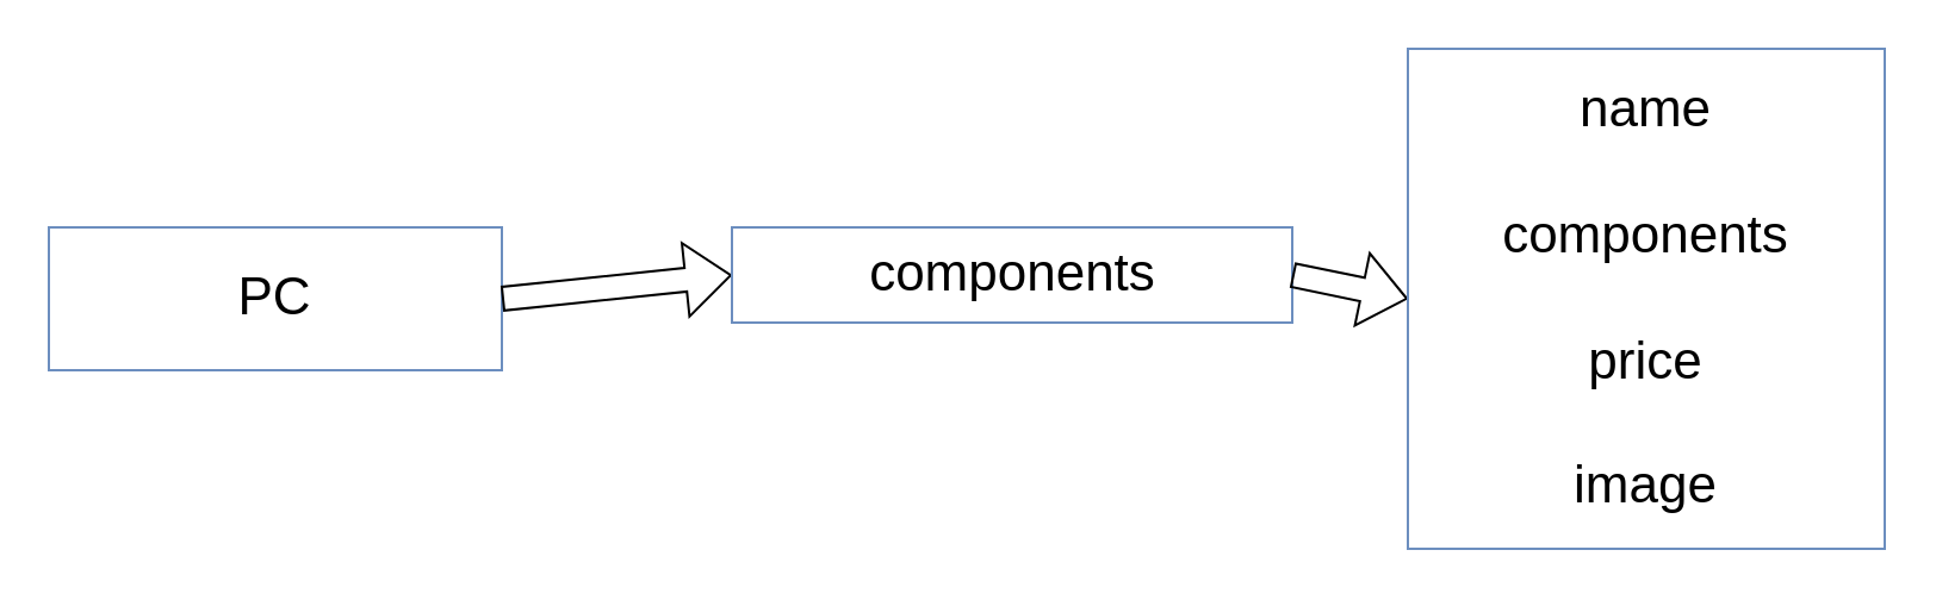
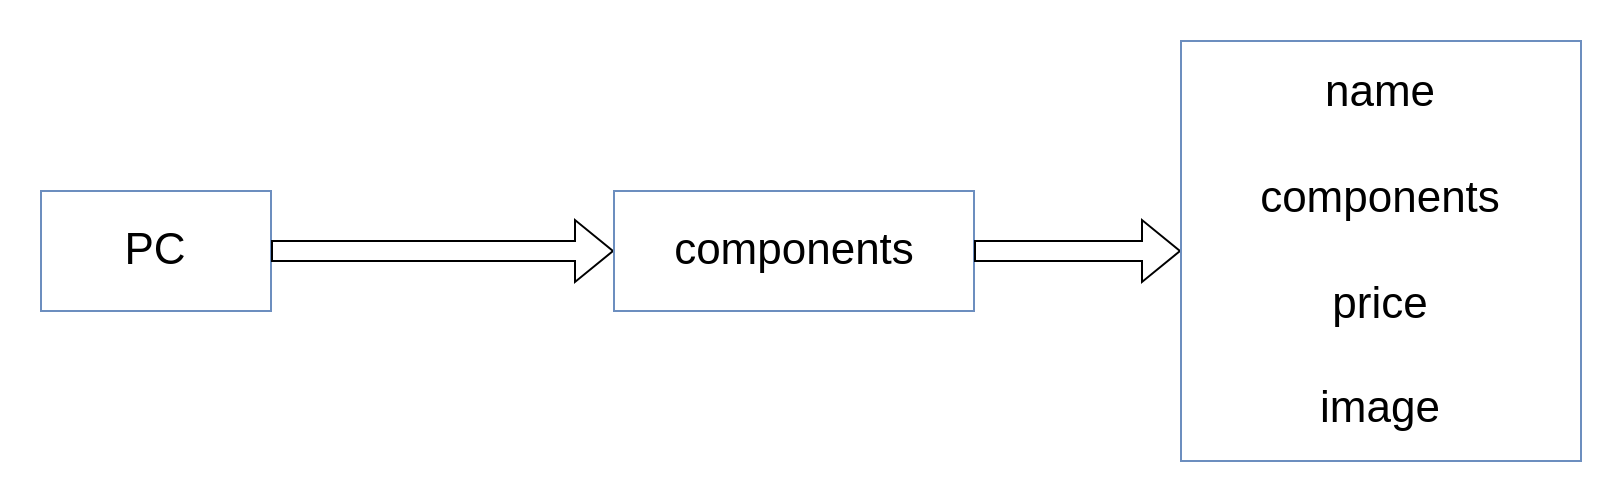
- <mxCell id="4" value="&lt;font style=&quot;font-size: 22px;&quot;&gt;components&lt;/font&gt;" style="rounded=0;whiteSpace=wrap;html=1;fillColor=default;strokeColor=#6c8ebf;" parent="1" vertex="1"><mxGeometry x="306.5" y="95" width="235" height="40" as="geometry" /></mxCell>
+ <mxCell id="4" value="&lt;font style=&quot;font-size: 22px;&quot;&gt;components&lt;/font&gt;" style="rounded=0;whiteSpace=wrap;html=1;fillColor=default;strokeColor=#6c8ebf;" parent="1" vertex="1"><mxGeometry x="306.5" y="95" width="180" height="60" as="geometry" /></mxCell>
- <mxCell id="2" value="&lt;font style=&quot;font-size: 22px;&quot;&gt;PC&lt;/font&gt;" style="rounded=0;whiteSpace=wrap;html=1;fillColor=default;strokeColor=#6c8ebf;" parent="1" vertex="1"><mxGeometry x="20" y="95" width="190" height="60" as="geometry" /></mxCell>
+ <mxCell id="2" value="&lt;font style=&quot;font-size: 22px;&quot;&gt;PC&lt;/font&gt;" style="rounded=0;whiteSpace=wrap;html=1;fillColor=default;strokeColor=#6c8ebf;" parent="1" vertex="1"><mxGeometry x="20" y="95" width="115" height="60" as="geometry" /></mxCell>
